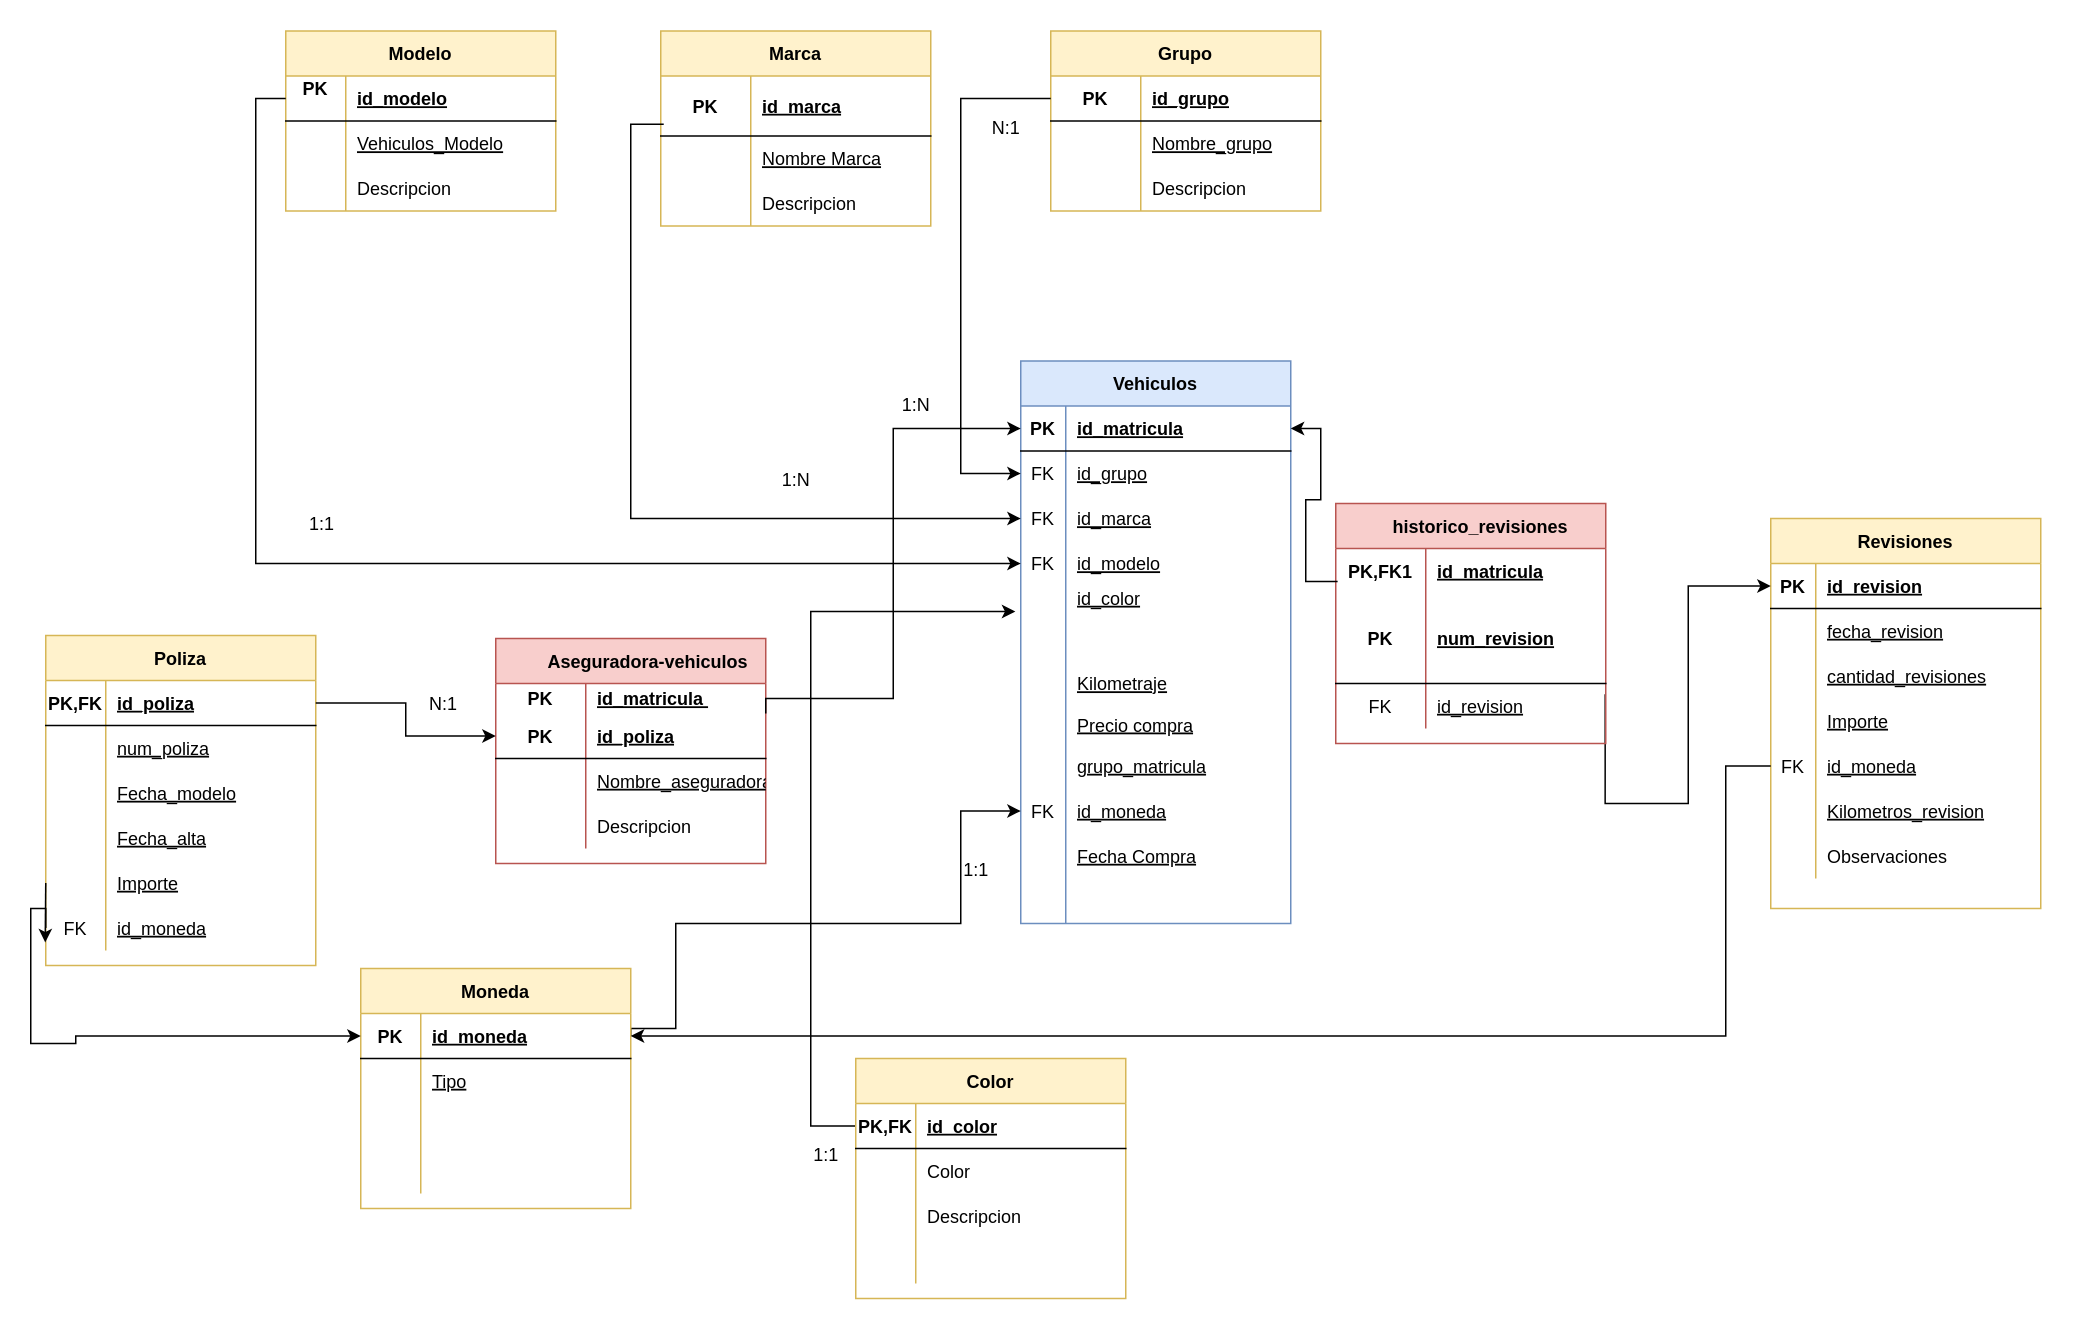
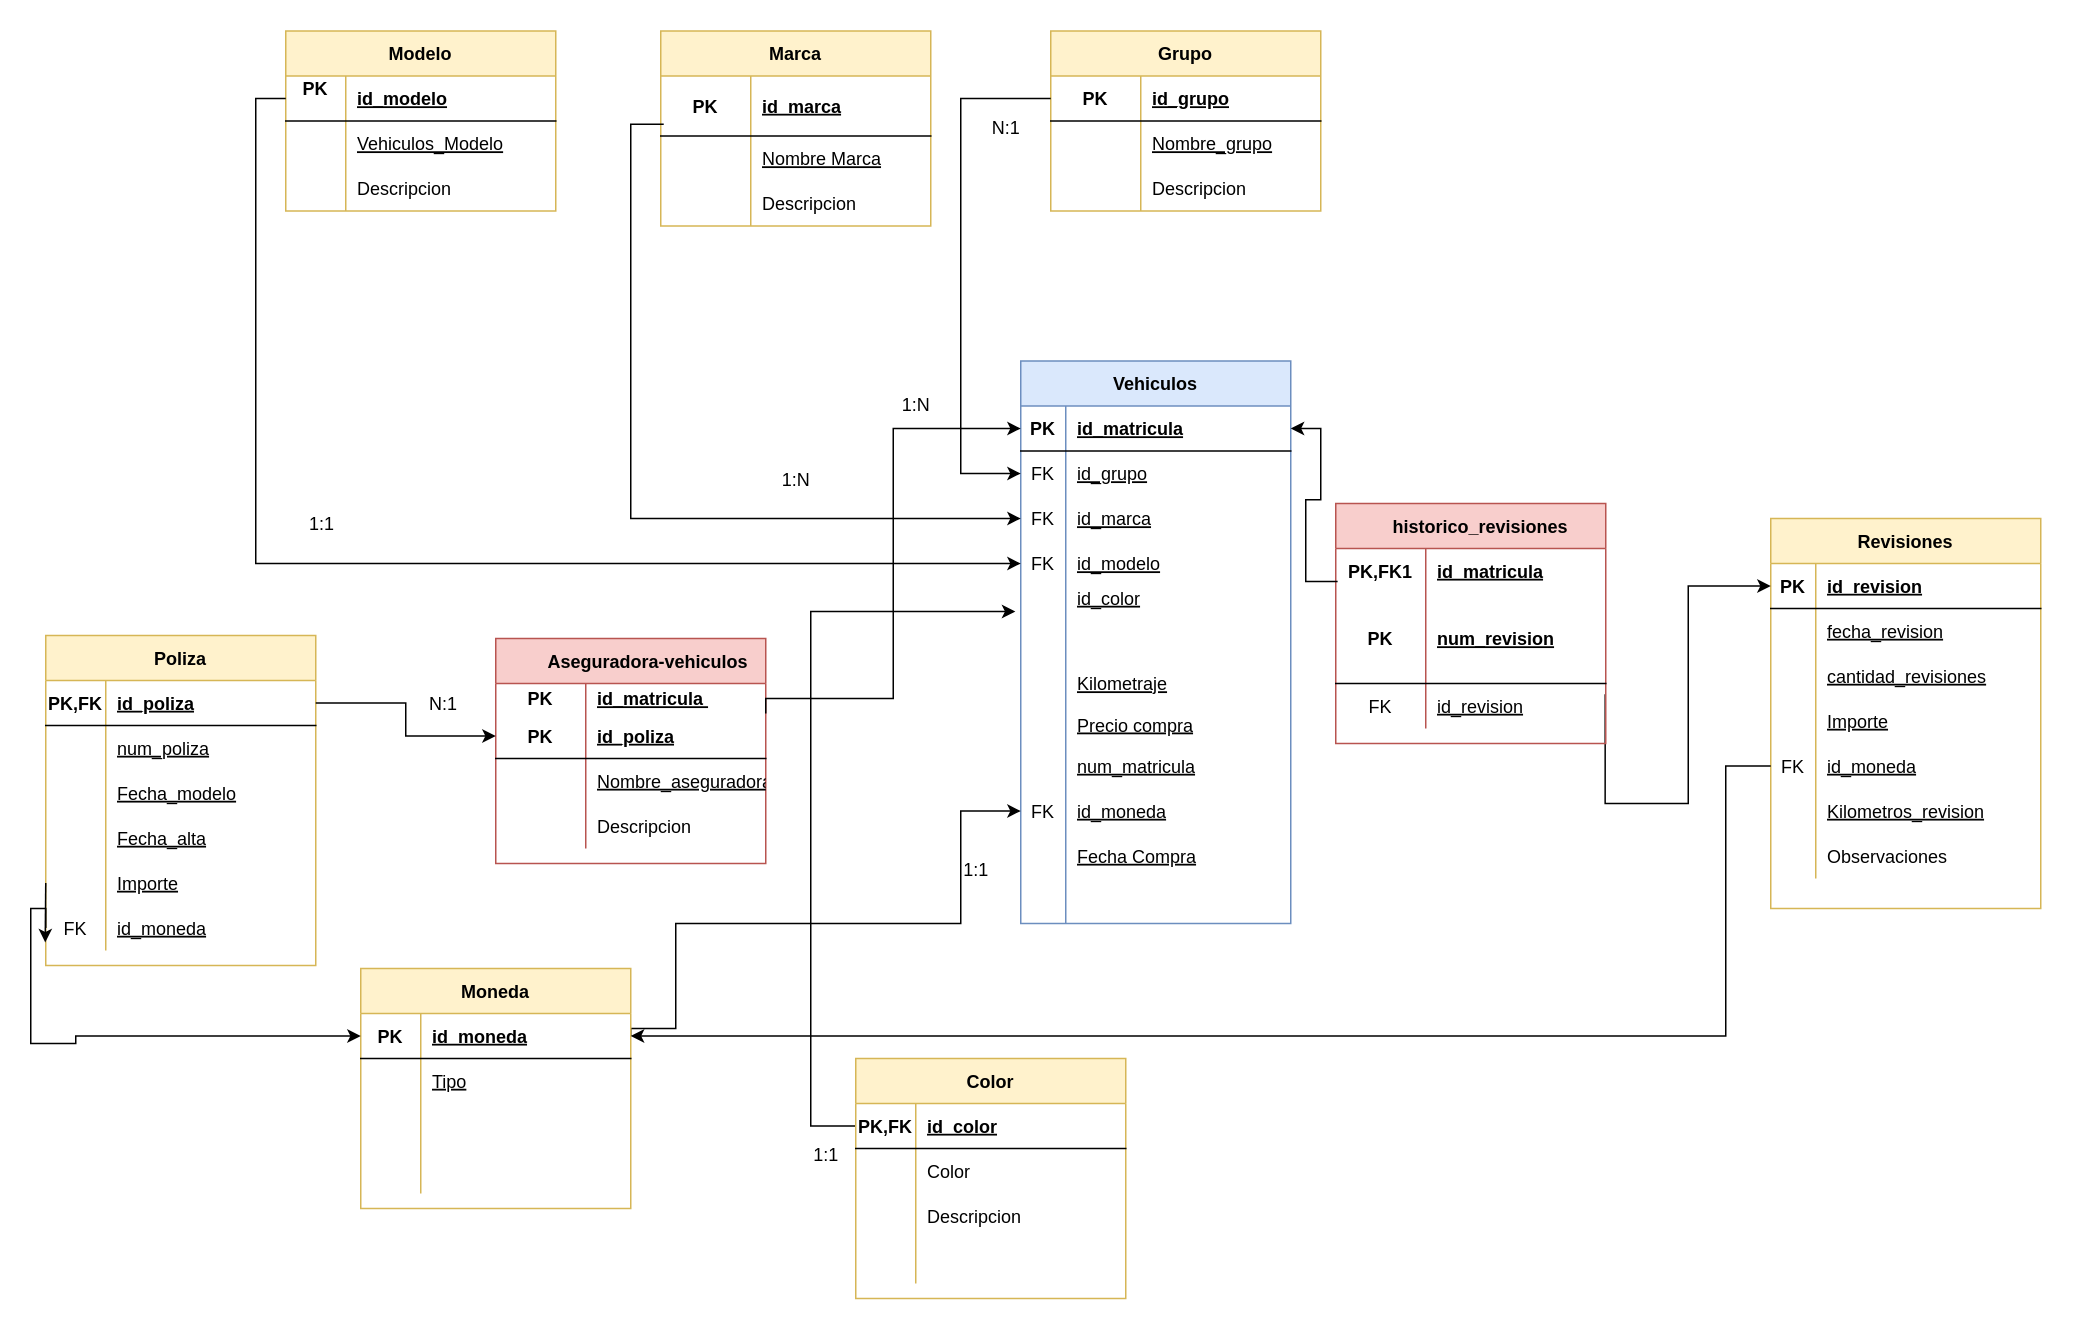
- <mxCell id="29" value="grupo_matricula" style="shape=partialRectangle;connectable=0;fillColor=none;top=0;left=0;bottom=0;right=0;align=left;spacingLeft=6;overflow=hidden;fontStyle=4" parent="27" vertex="1"><mxGeometry x="30" width="150" height="30" as="geometry"><mxRectangle width="150" height="30" as="alternateBounds" /></mxGeometry></mxCell>
+ <mxCell id="29" value="num_matricula" style="shape=partialRectangle;connectable=0;fillColor=none;top=0;left=0;bottom=0;right=0;align=left;spacingLeft=6;overflow=hidden;fontStyle=4" parent="27" vertex="1"><mxGeometry x="30" width="150" height="30" as="geometry"><mxRectangle width="150" height="30" as="alternateBounds" /></mxGeometry></mxCell>
